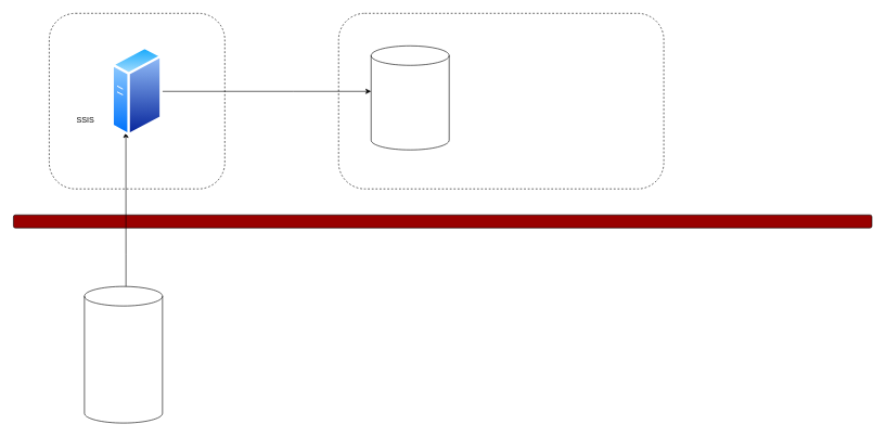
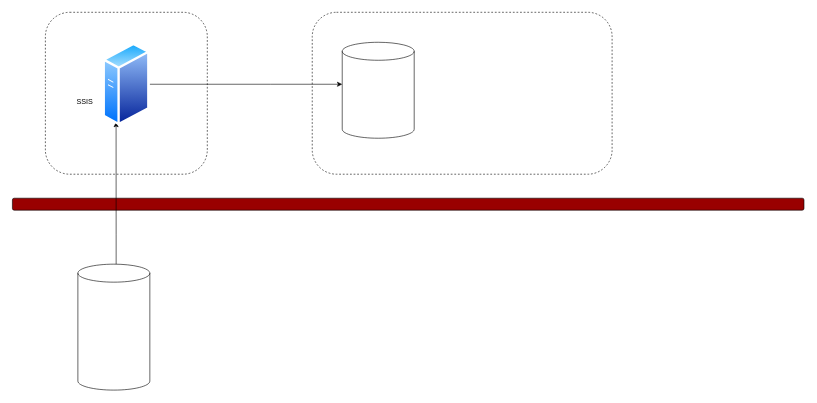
- <mxCell id="8" value="SSIS" style="text;html=1;strokeColor=none;fillColor=none;align=center;verticalAlign=middle;whiteSpace=wrap;rounded=0;" vertex="1" parent="1"><mxGeometry x="100.8" y="170" width="60" height="30" as="geometry" /></mxCell>
+ <mxCell id="8" value="SSIS" style="text;html=1;strokeColor=none;fillColor=none;align=center;verticalAlign=middle;whiteSpace=wrap;rounded=0;" vertex="1" parent="1"><mxGeometry x="110.8" y="155" width="60" height="30" as="geometry" /></mxCell>
